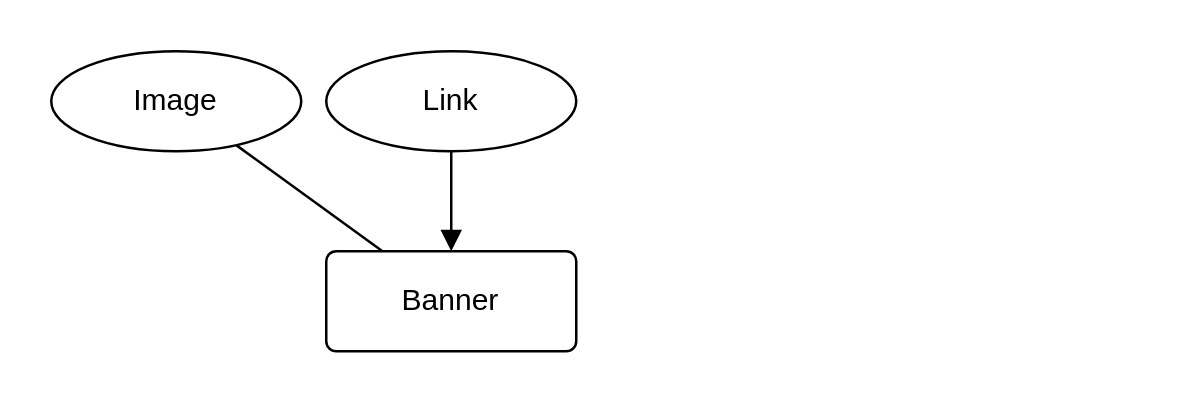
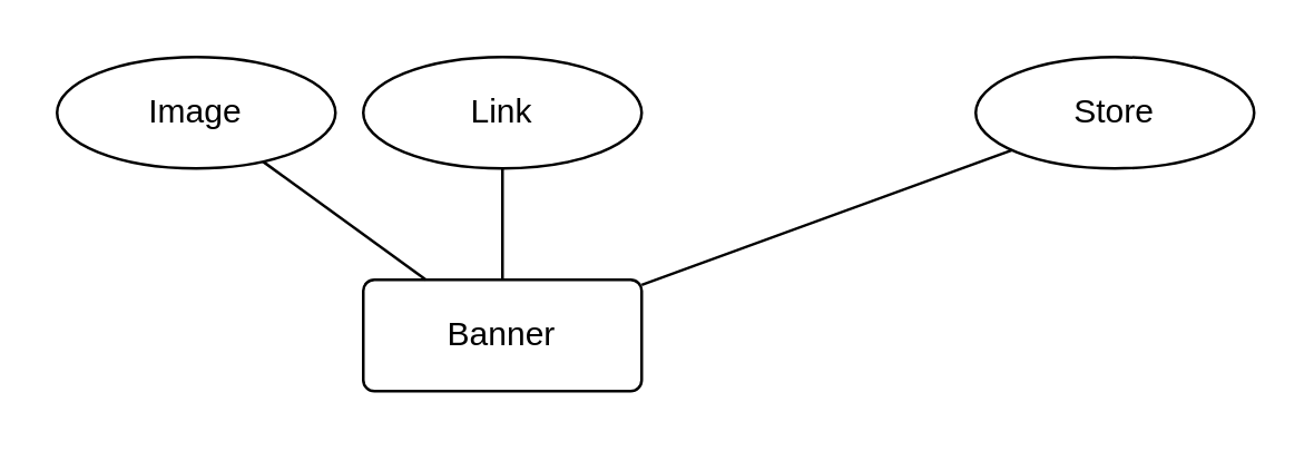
+ <mxCell id="7" value="Store" style="ellipse;whiteSpace=wrap;html=1;align=center;" vertex="1" parent="1"><mxGeometry x="350" y="20" width="100" height="40" as="geometry" /></mxCell>
+ <mxCell id="8" value="" style="endArrow=none;html=1;rounded=0;" edge="1" parent="1" source="2" target="7"><mxGeometry relative="1" as="geometry"><mxPoint x="240" y="170" as="sourcePoint" /><mxPoint x="400" y="170" as="targetPoint" /></mxGeometry></mxCell>
- <mxCell id="6" value="" style="endArrow=block;html=1;rounded=0;" parent="1" source="4" target="2" edge="1"><mxGeometry relative="1" as="geometry"><mxPoint x="87" y="67" as="sourcePoint" /><mxPoint x="158" y="110" as="targetPoint" /></mxGeometry></mxCell>
+ <mxCell id="6" value="" style="endArrow=none;html=1;rounded=0;" parent="1" source="4" target="2" edge="1"><mxGeometry relative="1" as="geometry"><mxPoint x="87" y="67" as="sourcePoint" /><mxPoint x="158" y="110" as="targetPoint" /></mxGeometry></mxCell>
